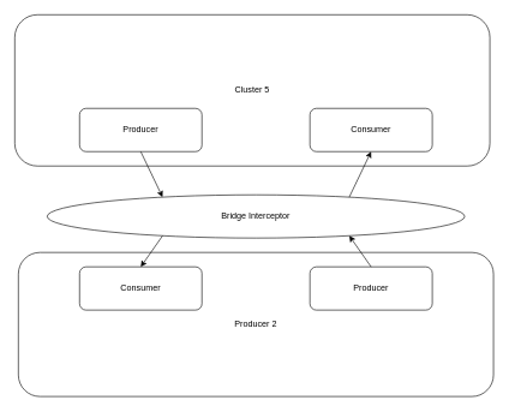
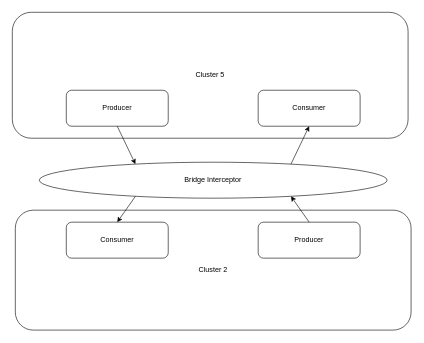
- <mxCell id="3" value="Producer 2" style="rounded=1;whiteSpace=wrap;html=1;" parent="1" vertex="1"><mxGeometry x="25" y="350" width="660" height="200" as="geometry" /></mxCell>
+ <mxCell id="3" value="Cluster 2" style="rounded=1;whiteSpace=wrap;html=1;" parent="1" vertex="1"><mxGeometry x="25" y="350" width="660" height="200" as="geometry" /></mxCell>
